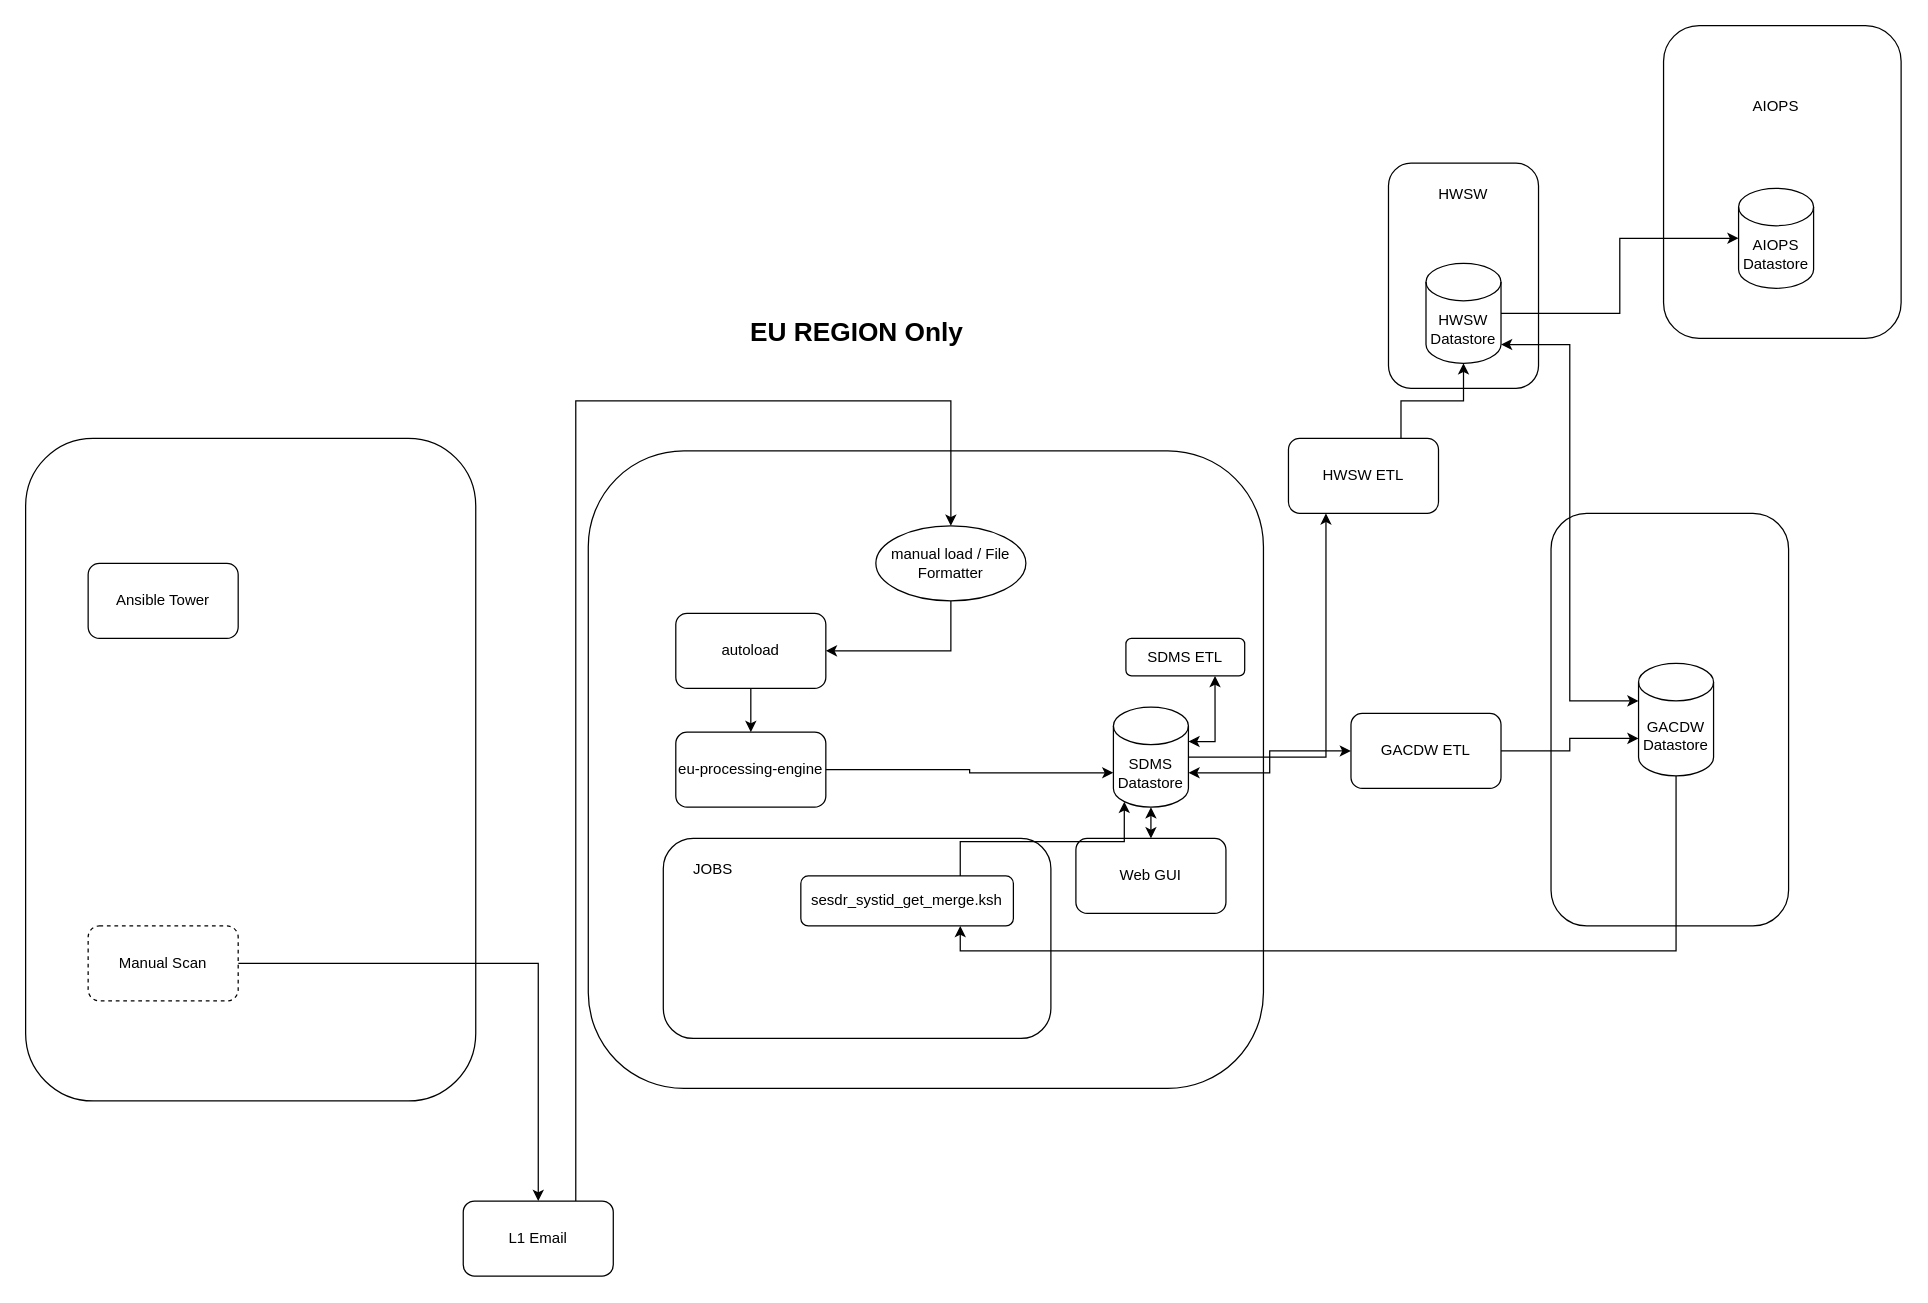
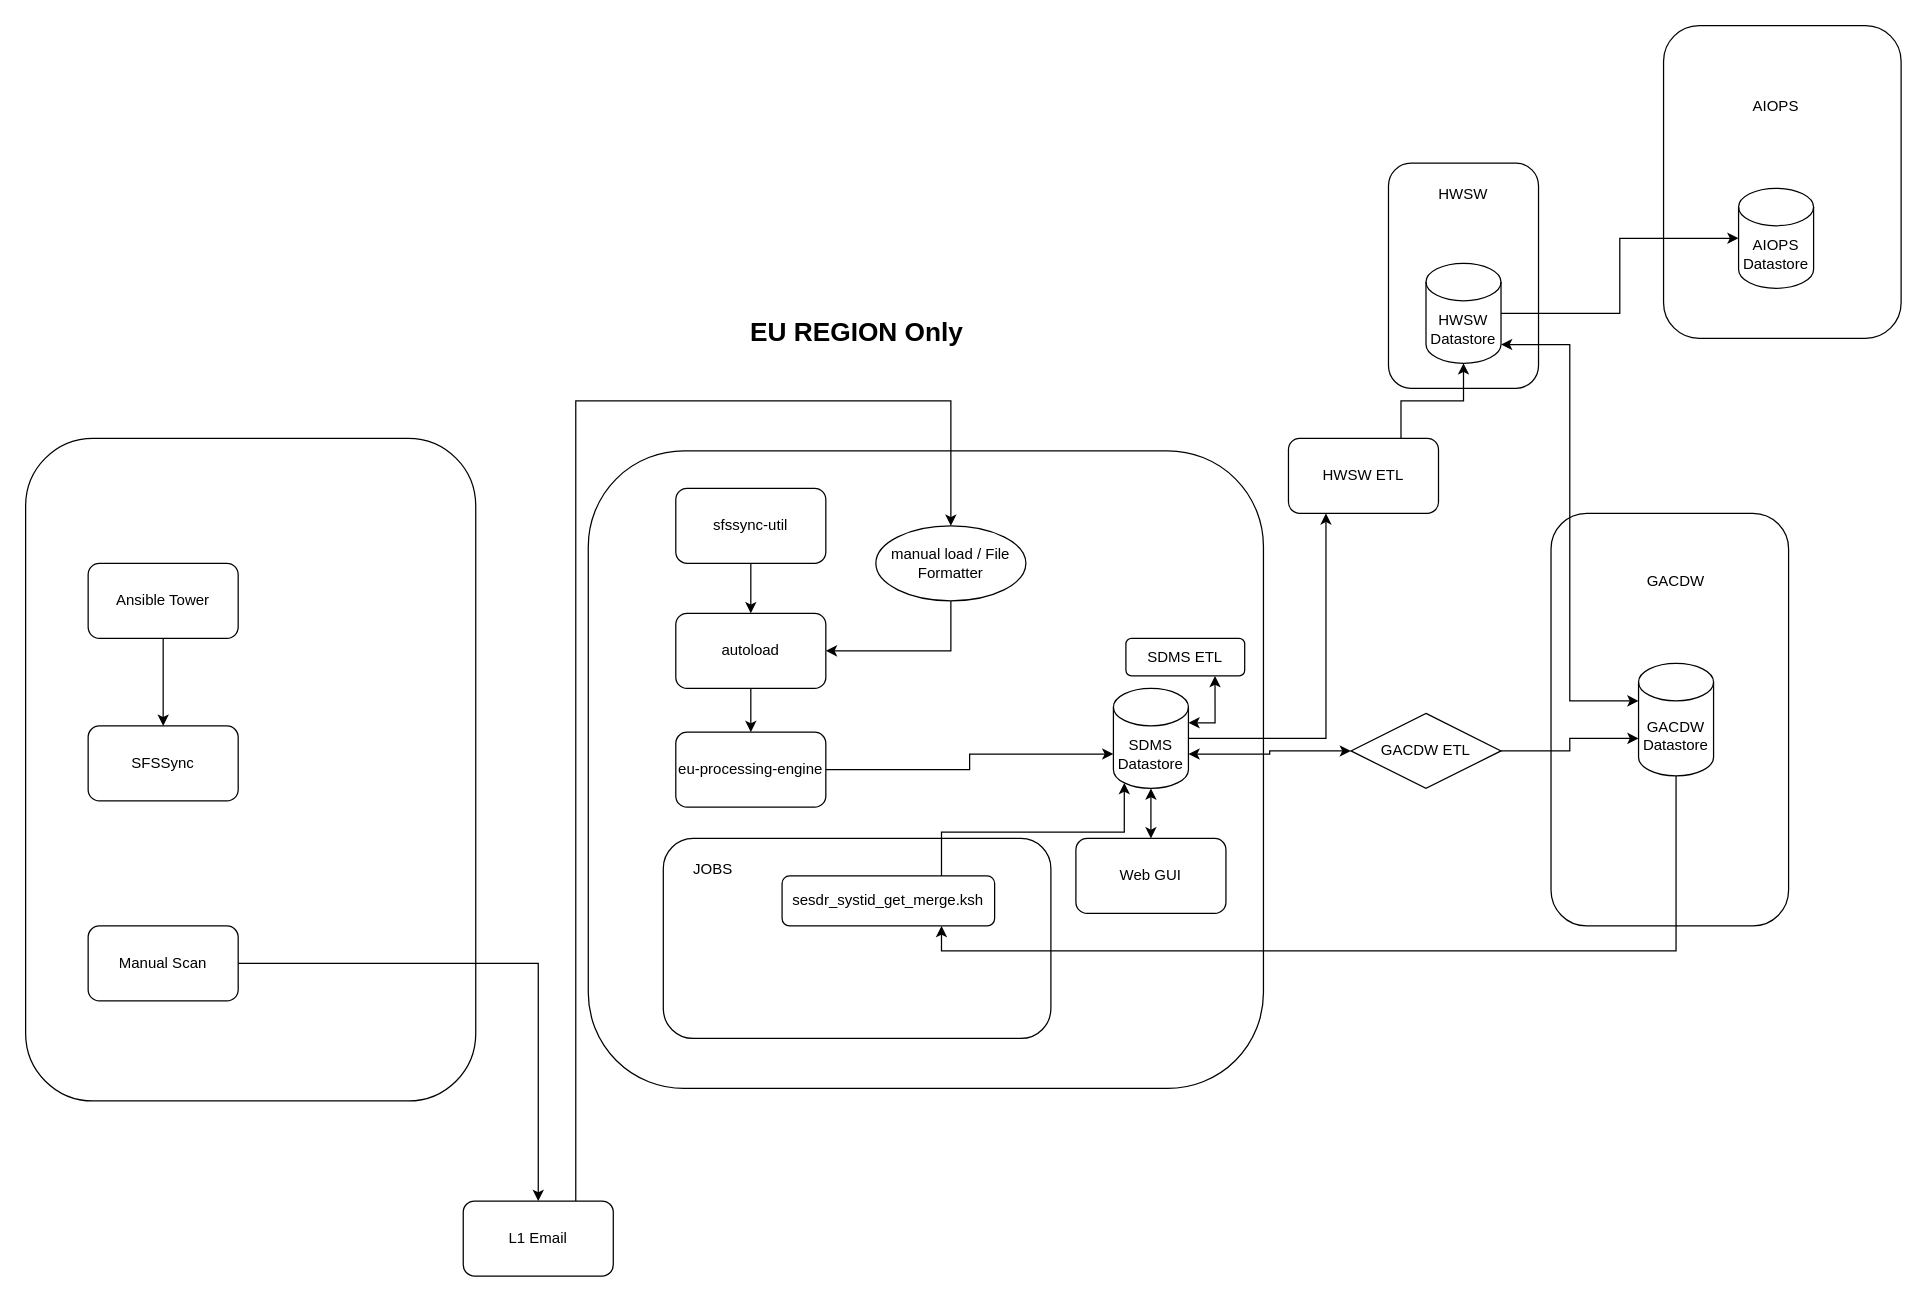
+ <mxCell id="18" value="sfssync-util" style="rounded=1;whiteSpace=wrap;html=1;" vertex="1" parent="1"><mxGeometry x="540" y="390" width="120" height="60" as="geometry" /></mxCell>
+ <mxCell id="11" value="GACDW" style="text;html=1;strokeColor=none;fillColor=none;align=center;verticalAlign=middle;whiteSpace=wrap;rounded=0;" vertex="1" parent="1"><mxGeometry x="1310" y="450" width="60" height="30" as="geometry" /></mxCell>
+ <mxCell id="17" style="edgeStyle=orthogonalEdgeStyle;rounded=0;orthogonalLoop=1;jettySize=auto;html=1;exitX=0.5;exitY=1;exitDx=0;exitDy=0;entryX=0.5;entryY=0;entryDx=0;entryDy=0;" edge="1" parent="1" source="18" target="15"><mxGeometry relative="1" as="geometry" /></mxCell>
+ <mxCell id="23" style="edgeStyle=orthogonalEdgeStyle;rounded=0;orthogonalLoop=1;jettySize=auto;html=1;exitX=0.5;exitY=1;exitDx=0;exitDy=0;" edge="1" parent="1" source="24" target="25"><mxGeometry relative="1" as="geometry" /></mxCell>
- <mxCell id="9" value="GACDW ETL" style="rounded=1;whiteSpace=wrap;html=1;" vertex="1" parent="1"><mxGeometry x="1080" y="570" width="120" height="60" as="geometry" /></mxCell>
+ <mxCell id="9" value="GACDW ETL" style="rhombus;whiteSpace=wrap;html=1;" vertex="1" parent="1"><mxGeometry x="1080" y="570" width="120" height="60" as="geometry" /></mxCell>
- <mxCell id="5" value="SDMS Datastore" style="shape=cylinder3;whiteSpace=wrap;html=1;boundedLbl=1;backgroundOutline=1;size=15;" vertex="1" parent="1"><mxGeometry x="890" y="565" width="60" height="80" as="geometry" /></mxCell>
+ <mxCell id="5" value="SDMS Datastore" style="shape=cylinder3;whiteSpace=wrap;html=1;boundedLbl=1;backgroundOutline=1;size=15;" vertex="1" parent="1"><mxGeometry x="890" y="550" width="60" height="80" as="geometry" /></mxCell>
+ <mxCell id="25" value="SFSSync" style="rounded=1;whiteSpace=wrap;html=1;" vertex="1" parent="1"><mxGeometry x="70" y="580" width="120" height="60" as="geometry" /></mxCell>
- <mxCell id="43" value="sesdr_systid_get_merge.ksh" style="rounded=1;whiteSpace=wrap;html=1;" vertex="1" parent="1"><mxGeometry x="640" y="700" width="170" height="40" as="geometry" /></mxCell>
+ <mxCell id="43" value="sesdr_systid_get_merge.ksh" style="rounded=1;whiteSpace=wrap;html=1;" vertex="1" parent="1"><mxGeometry x="625" y="700" width="170" height="40" as="geometry" /></mxCell>
- <mxCell id="27" value="Manual Scan" style="rounded=1;whiteSpace=wrap;html=1;dashed=1;" vertex="1" parent="1"><mxGeometry x="70" y="740" width="120" height="60" as="geometry" /></mxCell>
+ <mxCell id="27" value="Manual Scan" style="rounded=1;whiteSpace=wrap;html=1;" vertex="1" parent="1"><mxGeometry x="70" y="740" width="120" height="60" as="geometry" /></mxCell>
